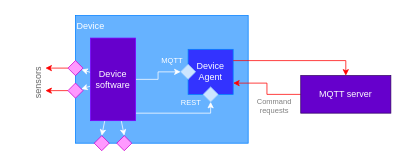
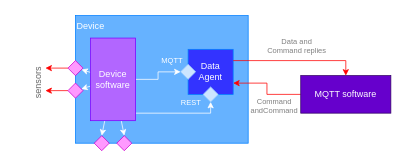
+ <mxCell id="26" value="Data and&lt;br style=&quot;font-size: 10px&quot;&gt;Command replies" style="text;html=1;strokeColor=none;fillColor=none;align=center;verticalAlign=middle;whiteSpace=wrap;rounded=0;fontColor=#808080;fontSize=10;" parent="1" vertex="1"><mxGeometry x="340" y="50" width="110" height="20" as="geometry" /></mxCell>
- <mxCell id="11" value="Device&lt;br&gt;Agent" style="whiteSpace=wrap;html=1;aspect=fixed;fontColor=#FFFFFF;strokeColor=#007FFF;align=center;verticalAlign=middle;fillColor=#3333FF;" parent="10" vertex="1"><mxGeometry x="30" width="60" height="60" as="geometry" /></mxCell>
+ <mxCell id="11" value="Data&lt;br&gt;Agent" style="whiteSpace=wrap;html=1;aspect=fixed;fontColor=#FFFFFF;strokeColor=#007FFF;align=center;verticalAlign=middle;fillColor=#3333FF;" parent="10" vertex="1"><mxGeometry x="30" width="60" height="60" as="geometry" /></mxCell>
- <mxCell id="21" value="Device software" style="rounded=0;whiteSpace=wrap;html=1;strokeColor=#7F00FF;fillColor=#6600cc;fontColor=#FFFFFF;align=center;" parent="1" vertex="1"><mxGeometry x="120" y="50" width="60" height="110" as="geometry" /></mxCell>
+ <mxCell id="21" value="Device software" style="rounded=0;whiteSpace=wrap;html=1;strokeColor=#7F00FF;fillColor=#B266FF;fontColor=#FFFFFF;align=center;" parent="1" vertex="1"><mxGeometry x="120" y="50" width="60" height="110" as="geometry" /></mxCell>
- <mxCell id="24" value="MQTT server" style="whiteSpace=wrap;html=1;fontColor=#FFFFFF;align=center;fillColor=#6600CC;strokeColor=#330066;" parent="1" vertex="1"><mxGeometry x="400" y="100" width="120" height="50" as="geometry" /></mxCell>
+ <mxCell id="24" value="MQTT software" style="whiteSpace=wrap;html=1;fontColor=#FFFFFF;align=center;fillColor=#6600CC;strokeColor=#330066;" parent="1" vertex="1"><mxGeometry x="400" y="100" width="120" height="50" as="geometry" /></mxCell>
- <mxCell id="27" value="Command&lt;br style=&quot;font-size: 10px&quot;&gt;requests" style="text;html=1;strokeColor=none;fillColor=none;align=center;verticalAlign=middle;whiteSpace=wrap;rounded=0;fontColor=#808080;fontSize=10;" parent="1" vertex="1"><mxGeometry x="310" y="130" width="110" height="20" as="geometry" /></mxCell>
+ <mxCell id="27" value="Command&lt;br style=&quot;font-size: 10px&quot;&gt;andCommand" style="text;html=1;strokeColor=none;fillColor=none;align=center;verticalAlign=middle;whiteSpace=wrap;rounded=0;fontColor=#808080;fontSize=10;" parent="1" vertex="1"><mxGeometry x="310" y="130" width="110" height="20" as="geometry" /></mxCell>
